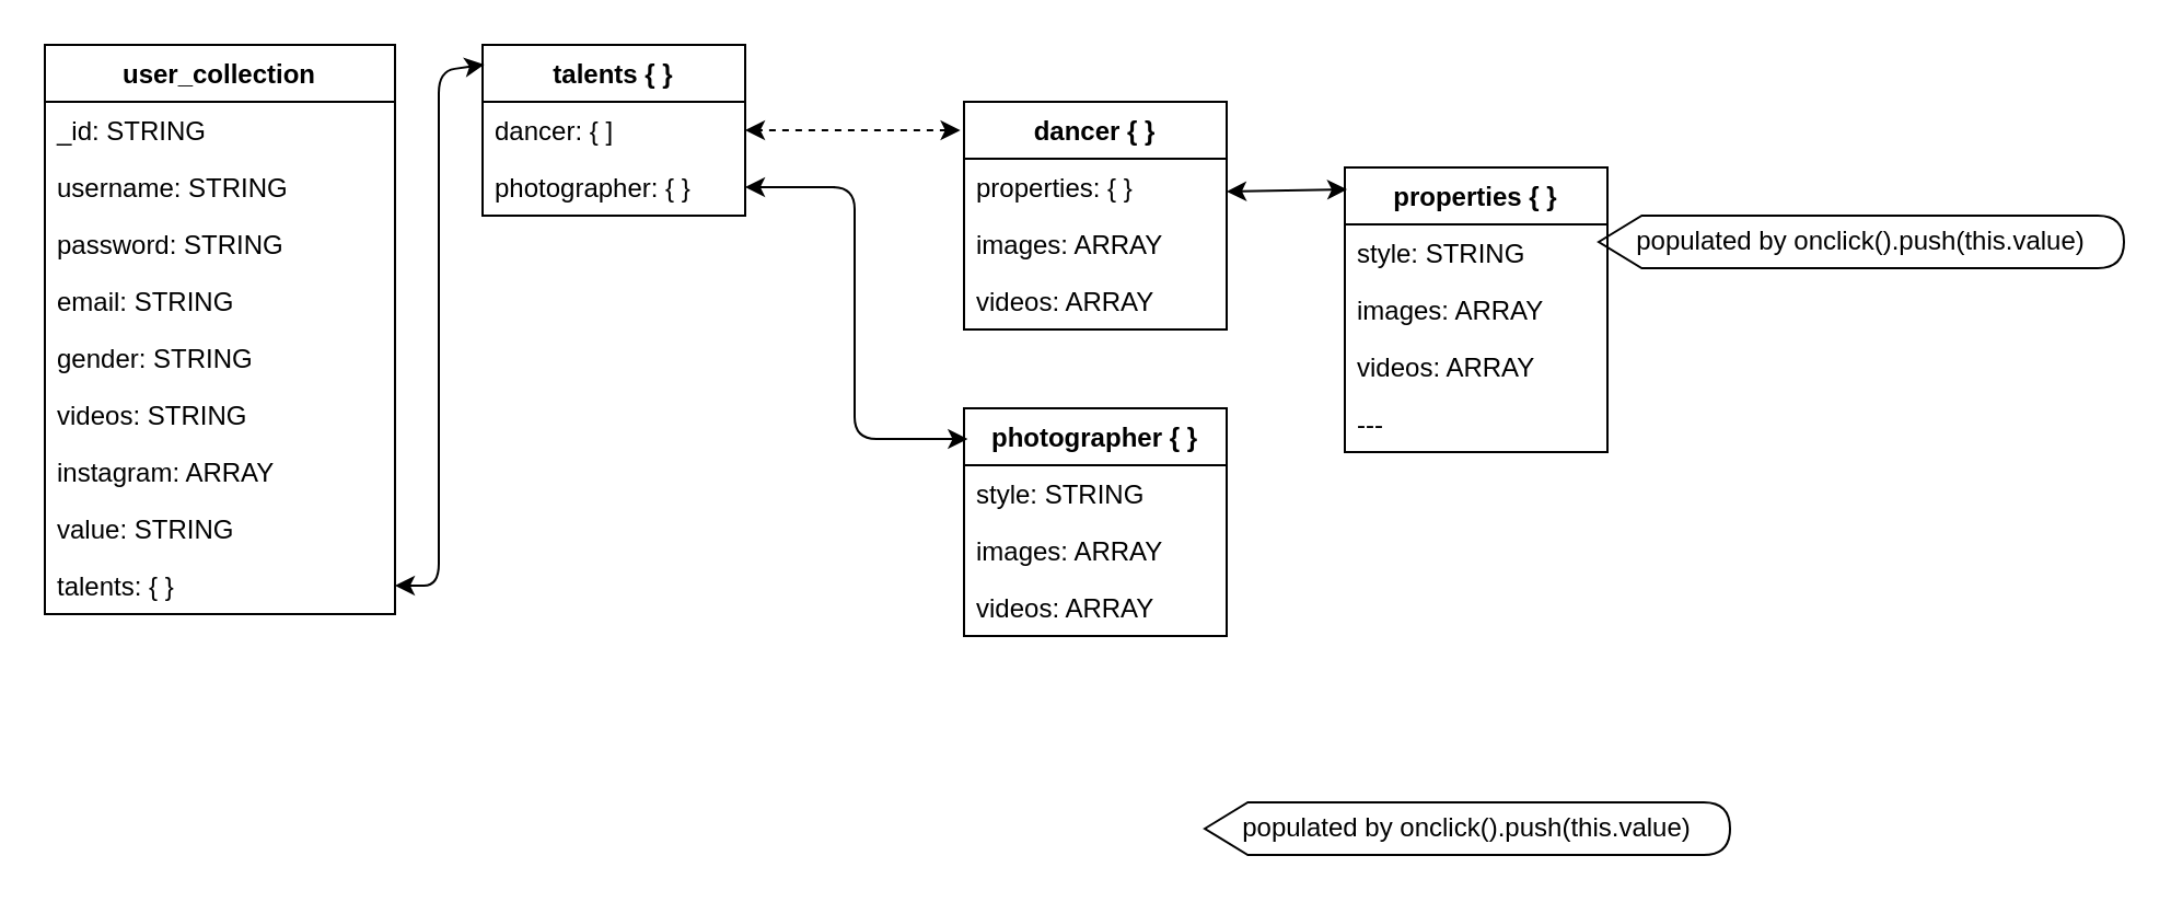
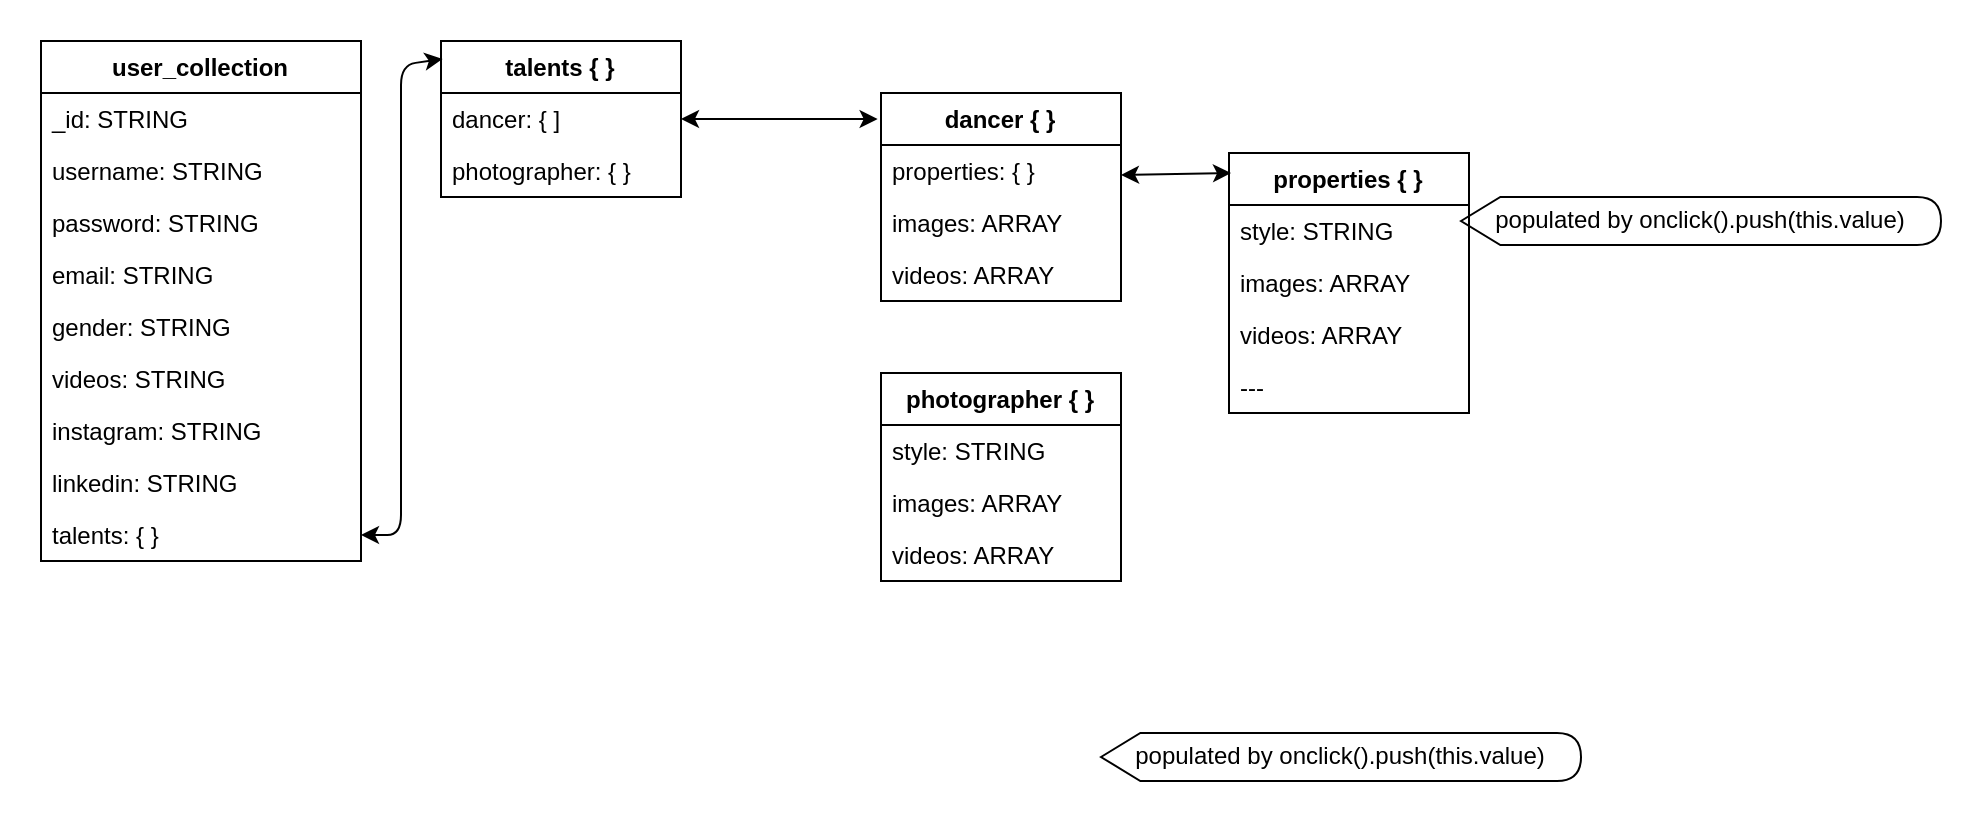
- <mxCell id="20" value="" style="endArrow=classic;startArrow=classic;html=1;entryX=1;entryY=0.5;entryDx=0;entryDy=0;exitX=-0.014;exitY=0.125;exitDx=0;exitDy=0;exitPerimeter=0;dashed=1;" edge="1" parent="1" source="16" target="13"><mxGeometry width="50" height="50" relative="1" as="geometry"><mxPoint x="345" y="150" as="sourcePoint" /><mxPoint x="395" y="100" as="targetPoint" /></mxGeometry></mxCell>
+ <mxCell id="20" value="" style="endArrow=classic;startArrow=classic;html=1;entryX=1;entryY=0.5;entryDx=0;entryDy=0;exitX=-0.014;exitY=0.125;exitDx=0;exitDy=0;exitPerimeter=0;" edge="1" parent="1" source="16" target="13"><mxGeometry width="50" height="50" relative="1" as="geometry"><mxPoint x="345" y="150" as="sourcePoint" /><mxPoint x="395" y="100" as="targetPoint" /></mxGeometry></mxCell>
- <mxCell id="25" value="" style="endArrow=classic;startArrow=classic;html=1;entryX=1;entryY=0.5;entryDx=0;entryDy=0;exitX=0.014;exitY=0.135;exitDx=0;exitDy=0;exitPerimeter=0;" edge="1" parent="1" source="21" target="14"><mxGeometry width="50" height="50" relative="1" as="geometry"><mxPoint x="345" y="175" as="sourcePoint" /><mxPoint x="395" y="125" as="targetPoint" /><Array as="points"><mxPoint x="390" y="200" /><mxPoint x="390" y="85" /></Array></mxGeometry></mxCell>
- <mxCell id="9" value="instagram: ARRAY" style="text;strokeColor=none;fillColor=none;align=left;verticalAlign=top;spacingLeft=4;spacingRight=4;overflow=hidden;rotatable=0;points=[[0,0.5],[1,0.5]];portConstraint=eastwest;" vertex="1" parent="2"><mxGeometry y="182" width="160" height="26" as="geometry" /></mxCell>
+ <mxCell id="9" value="instagram: STRING" style="text;strokeColor=none;fillColor=none;align=left;verticalAlign=top;spacingLeft=4;spacingRight=4;overflow=hidden;rotatable=0;points=[[0,0.5],[1,0.5]];portConstraint=eastwest;" vertex="1" parent="2"><mxGeometry y="182" width="160" height="26" as="geometry" /></mxCell>
- <mxCell id="10" value="value: STRING" style="text;strokeColor=none;fillColor=none;align=left;verticalAlign=top;spacingLeft=4;spacingRight=4;overflow=hidden;rotatable=0;points=[[0,0.5],[1,0.5]];portConstraint=eastwest;" vertex="1" parent="2"><mxGeometry y="208" width="160" height="26" as="geometry" /></mxCell>
+ <mxCell id="10" value="linkedin: STRING" style="text;strokeColor=none;fillColor=none;align=left;verticalAlign=top;spacingLeft=4;spacingRight=4;overflow=hidden;rotatable=0;points=[[0,0.5],[1,0.5]];portConstraint=eastwest;" vertex="1" parent="2"><mxGeometry y="208" width="160" height="26" as="geometry" /></mxCell>
